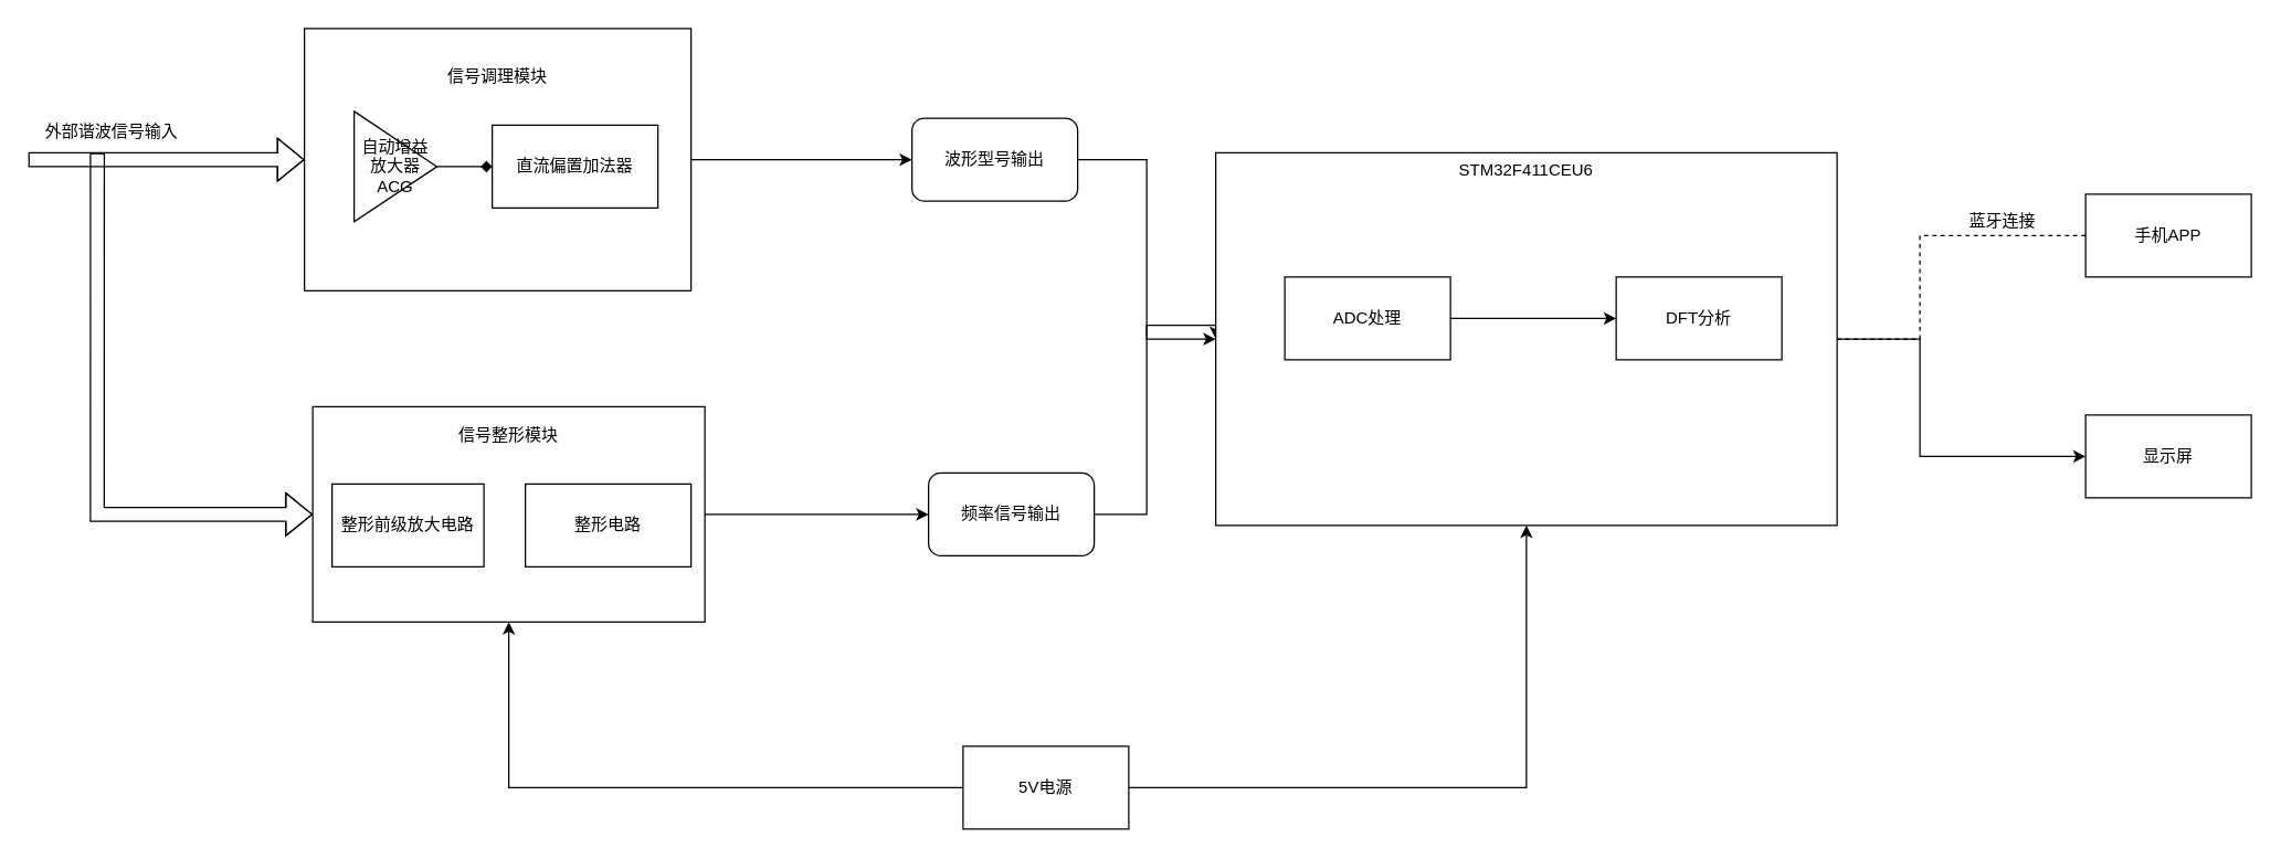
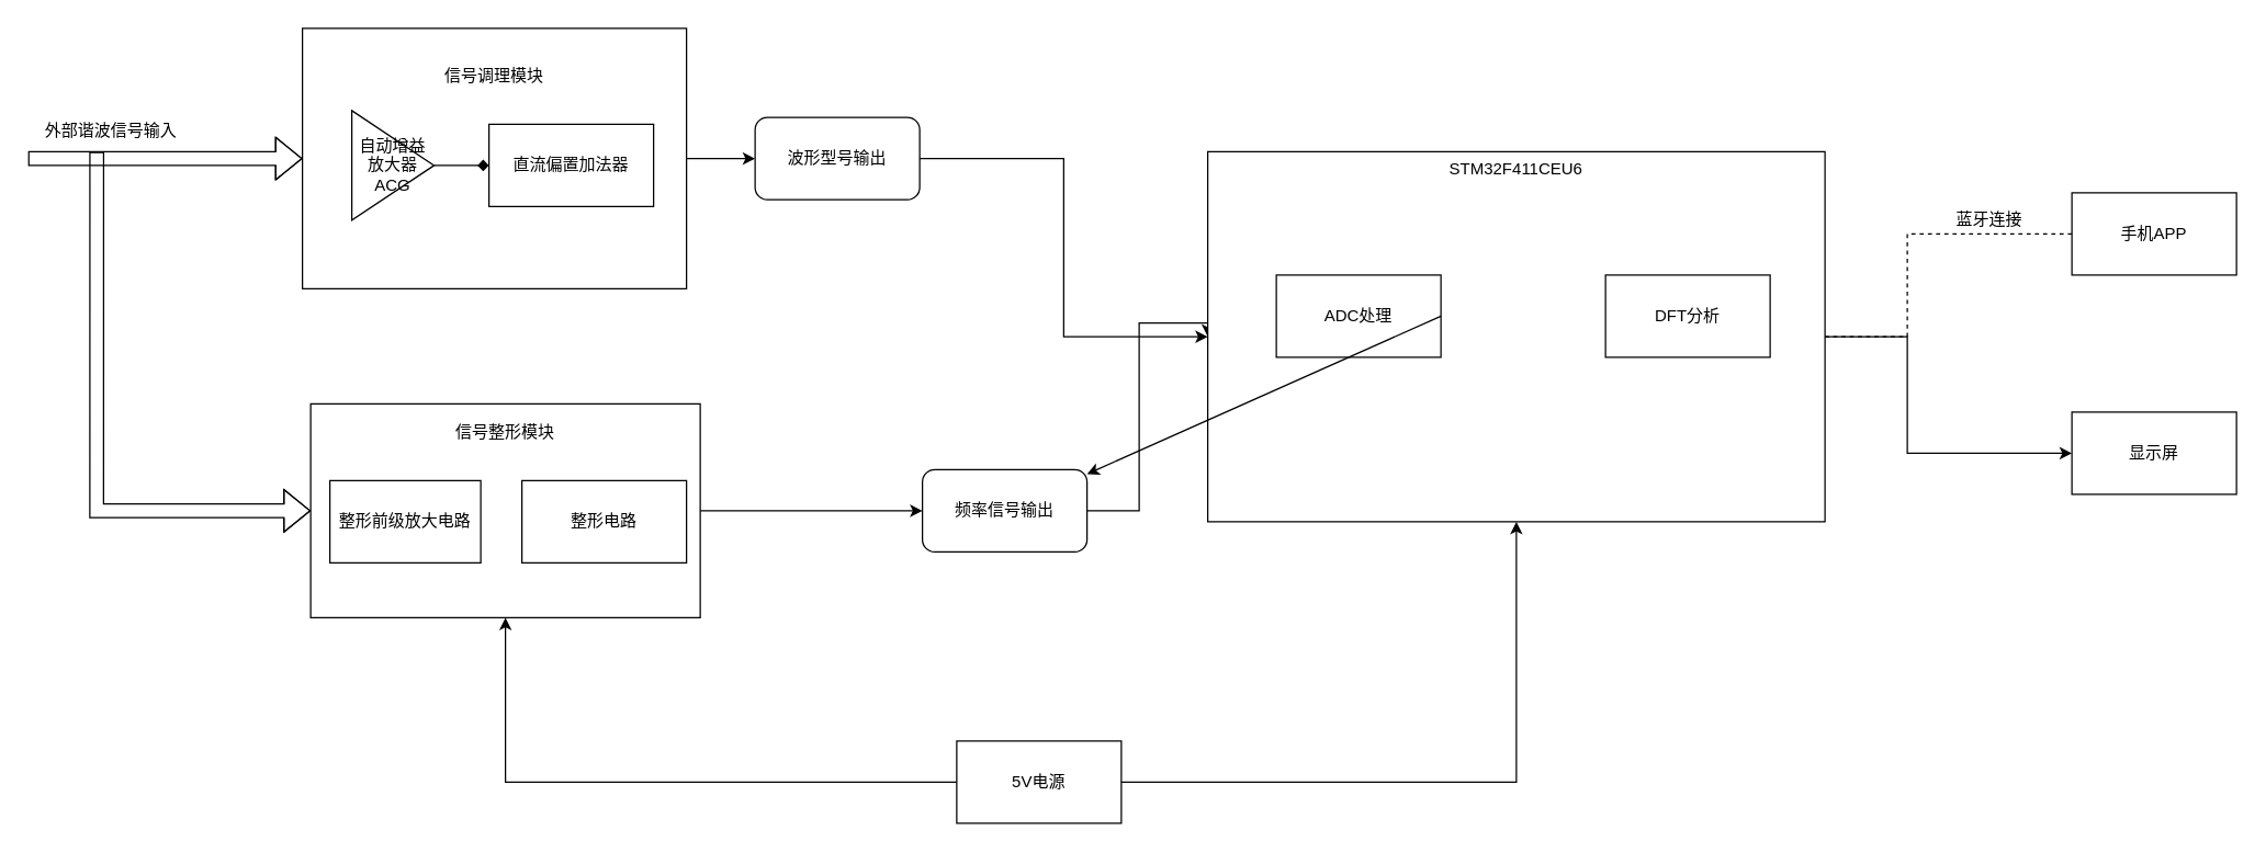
- <mxCell id="17" value="波形型号输出" style="whiteSpace=wrap;html=1;rounded=1;" vertex="1" parent="1"><mxGeometry x="660" y="85" width="120" height="60" as="geometry" /></mxCell>
+ <mxCell id="17" value="波形型号输出" style="whiteSpace=wrap;html=1;rounded=1;" vertex="1" parent="1"><mxGeometry x="550" y="85" width="120" height="60" as="geometry" /></mxCell>
- <mxCell id="25" value="" style="endArrow=classic;html=1;rounded=0;exitX=1;exitY=0.5;exitDx=0;exitDy=0;" edge="1" parent="1" source="23" target="24"><mxGeometry width="50" height="50" relative="1" as="geometry"><mxPoint x="1040" y="300" as="sourcePoint" /><mxPoint x="1090" y="250" as="targetPoint" /></mxGeometry></mxCell>
+ <mxCell id="25" value="" style="endArrow=classic;html=1;rounded=0;exitX=1;exitY=0.5;exitDx=0;exitDy=0;" edge="1" parent="1" source="23" target="20"><mxGeometry width="50" height="50" relative="1" as="geometry"><mxPoint x="1040" y="300" as="sourcePoint" /><mxPoint x="1090" y="250" as="targetPoint" /></mxGeometry></mxCell>
